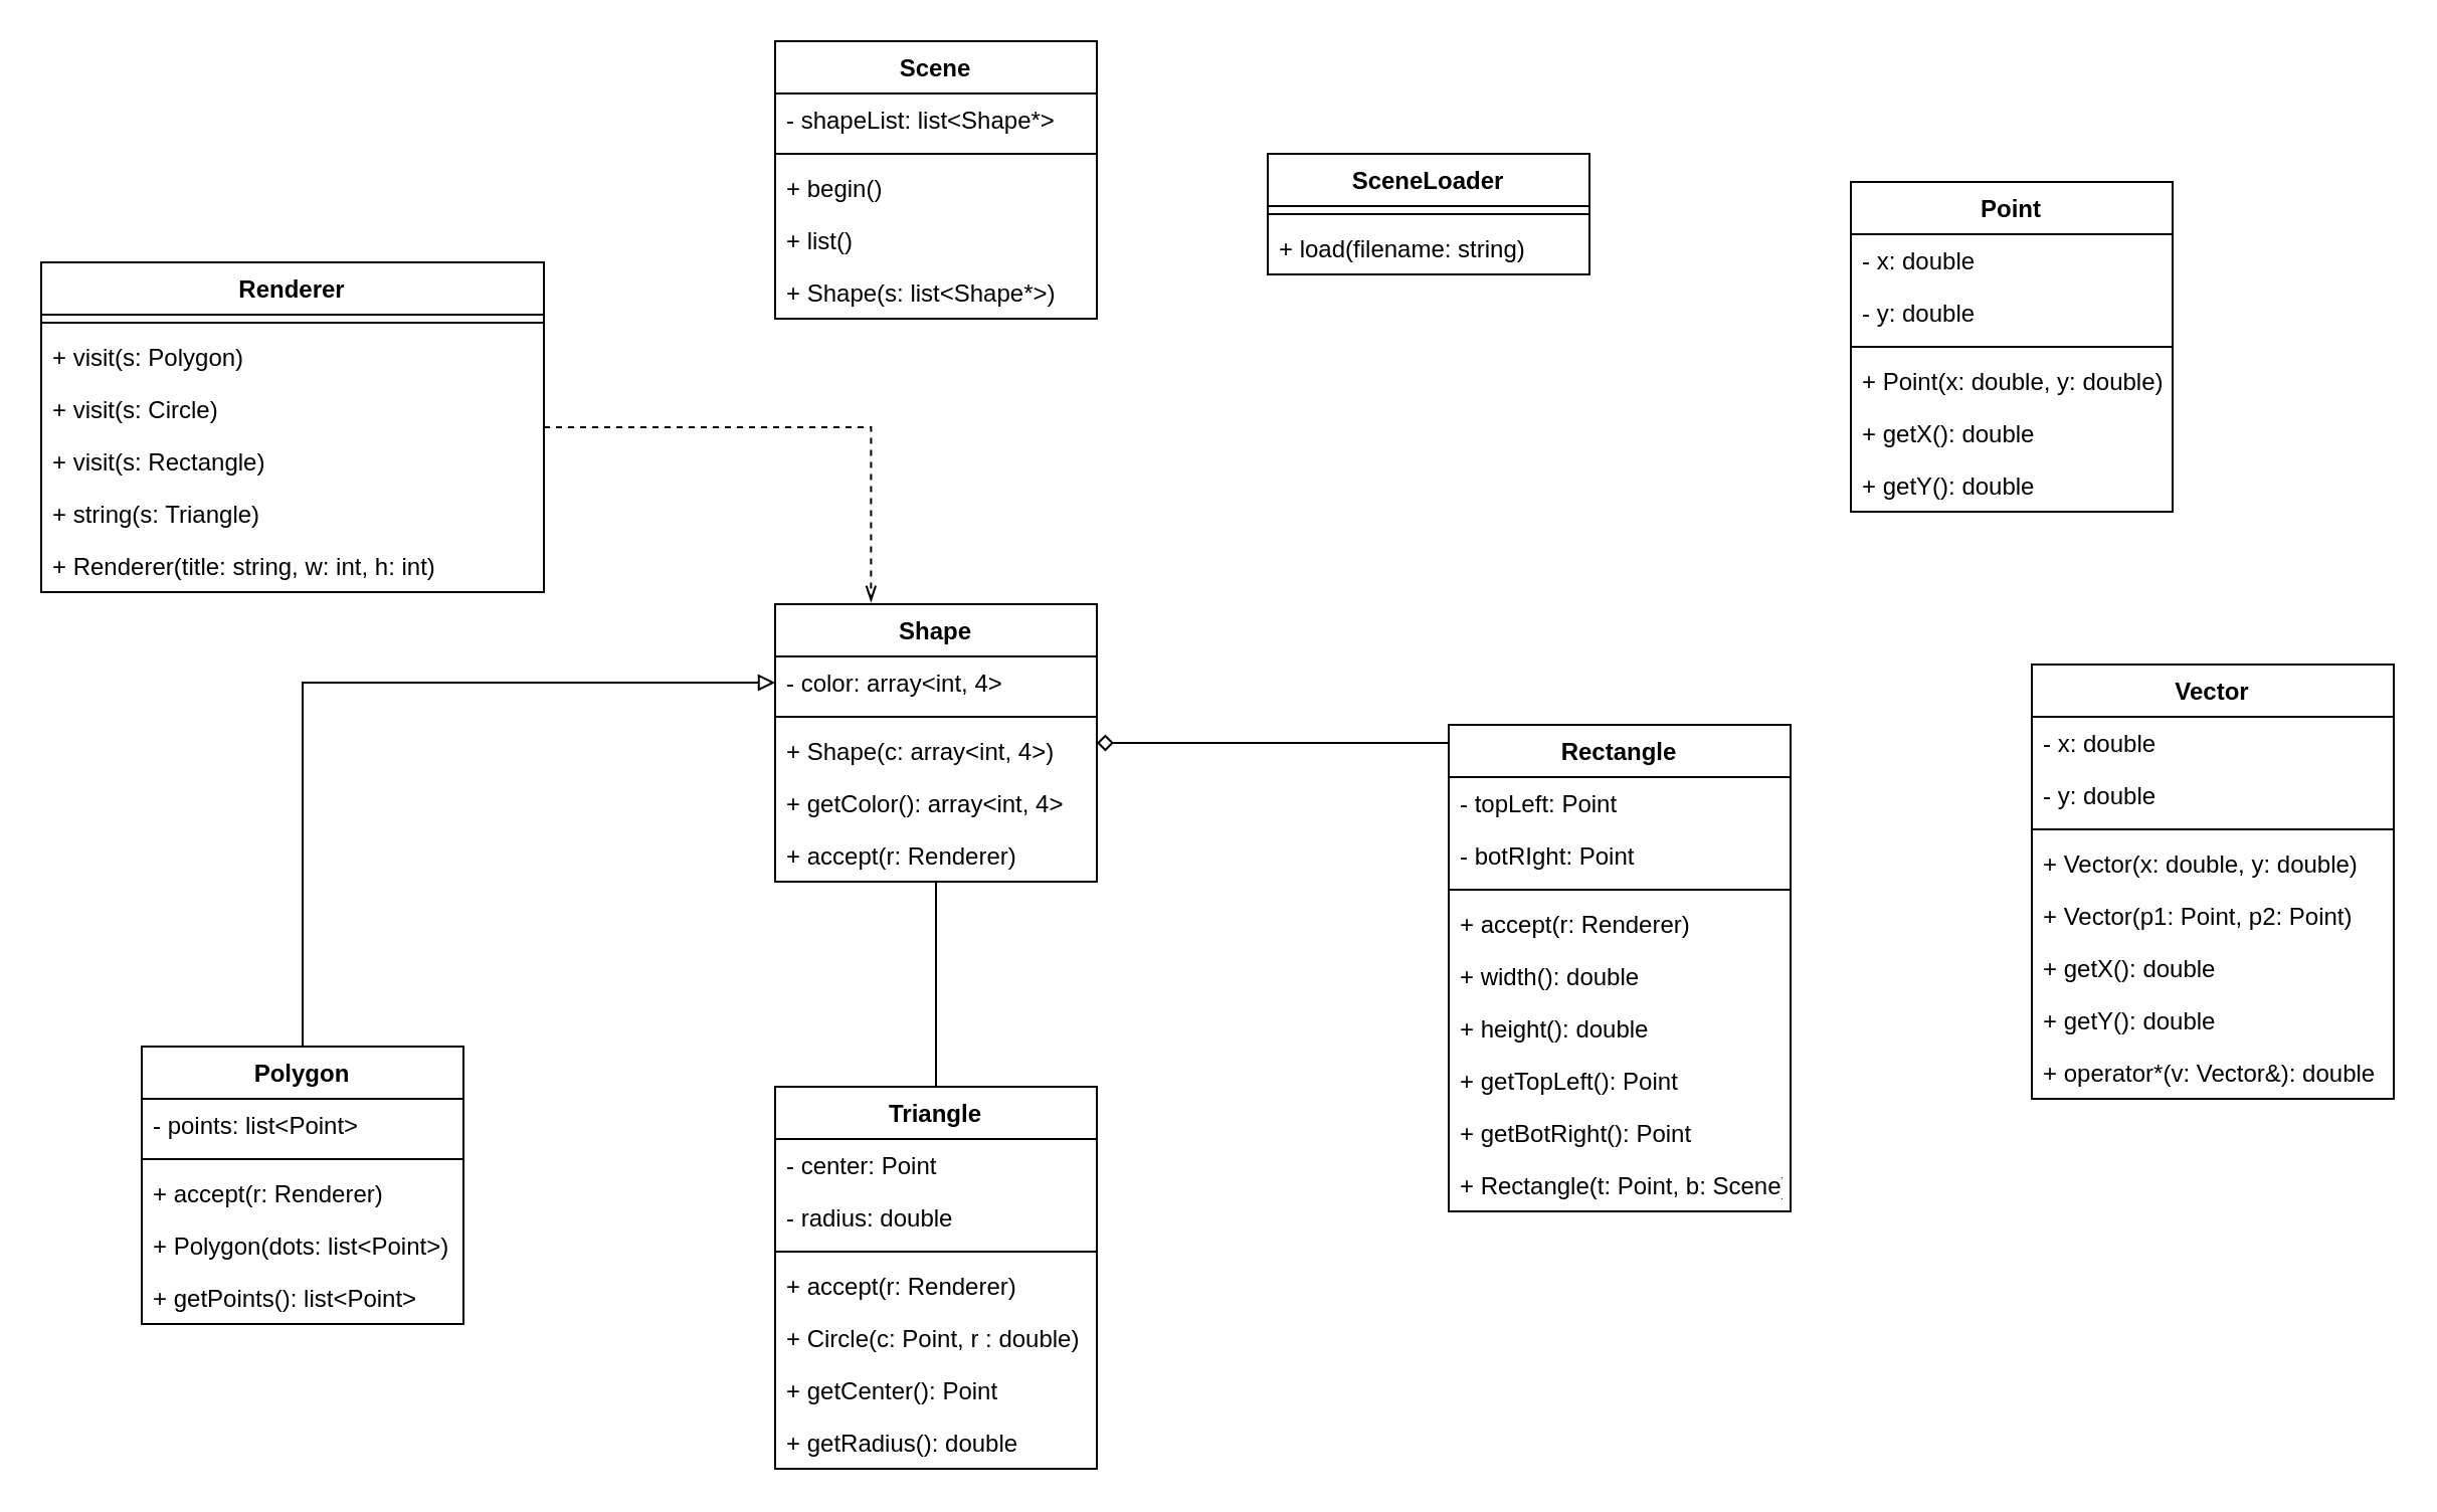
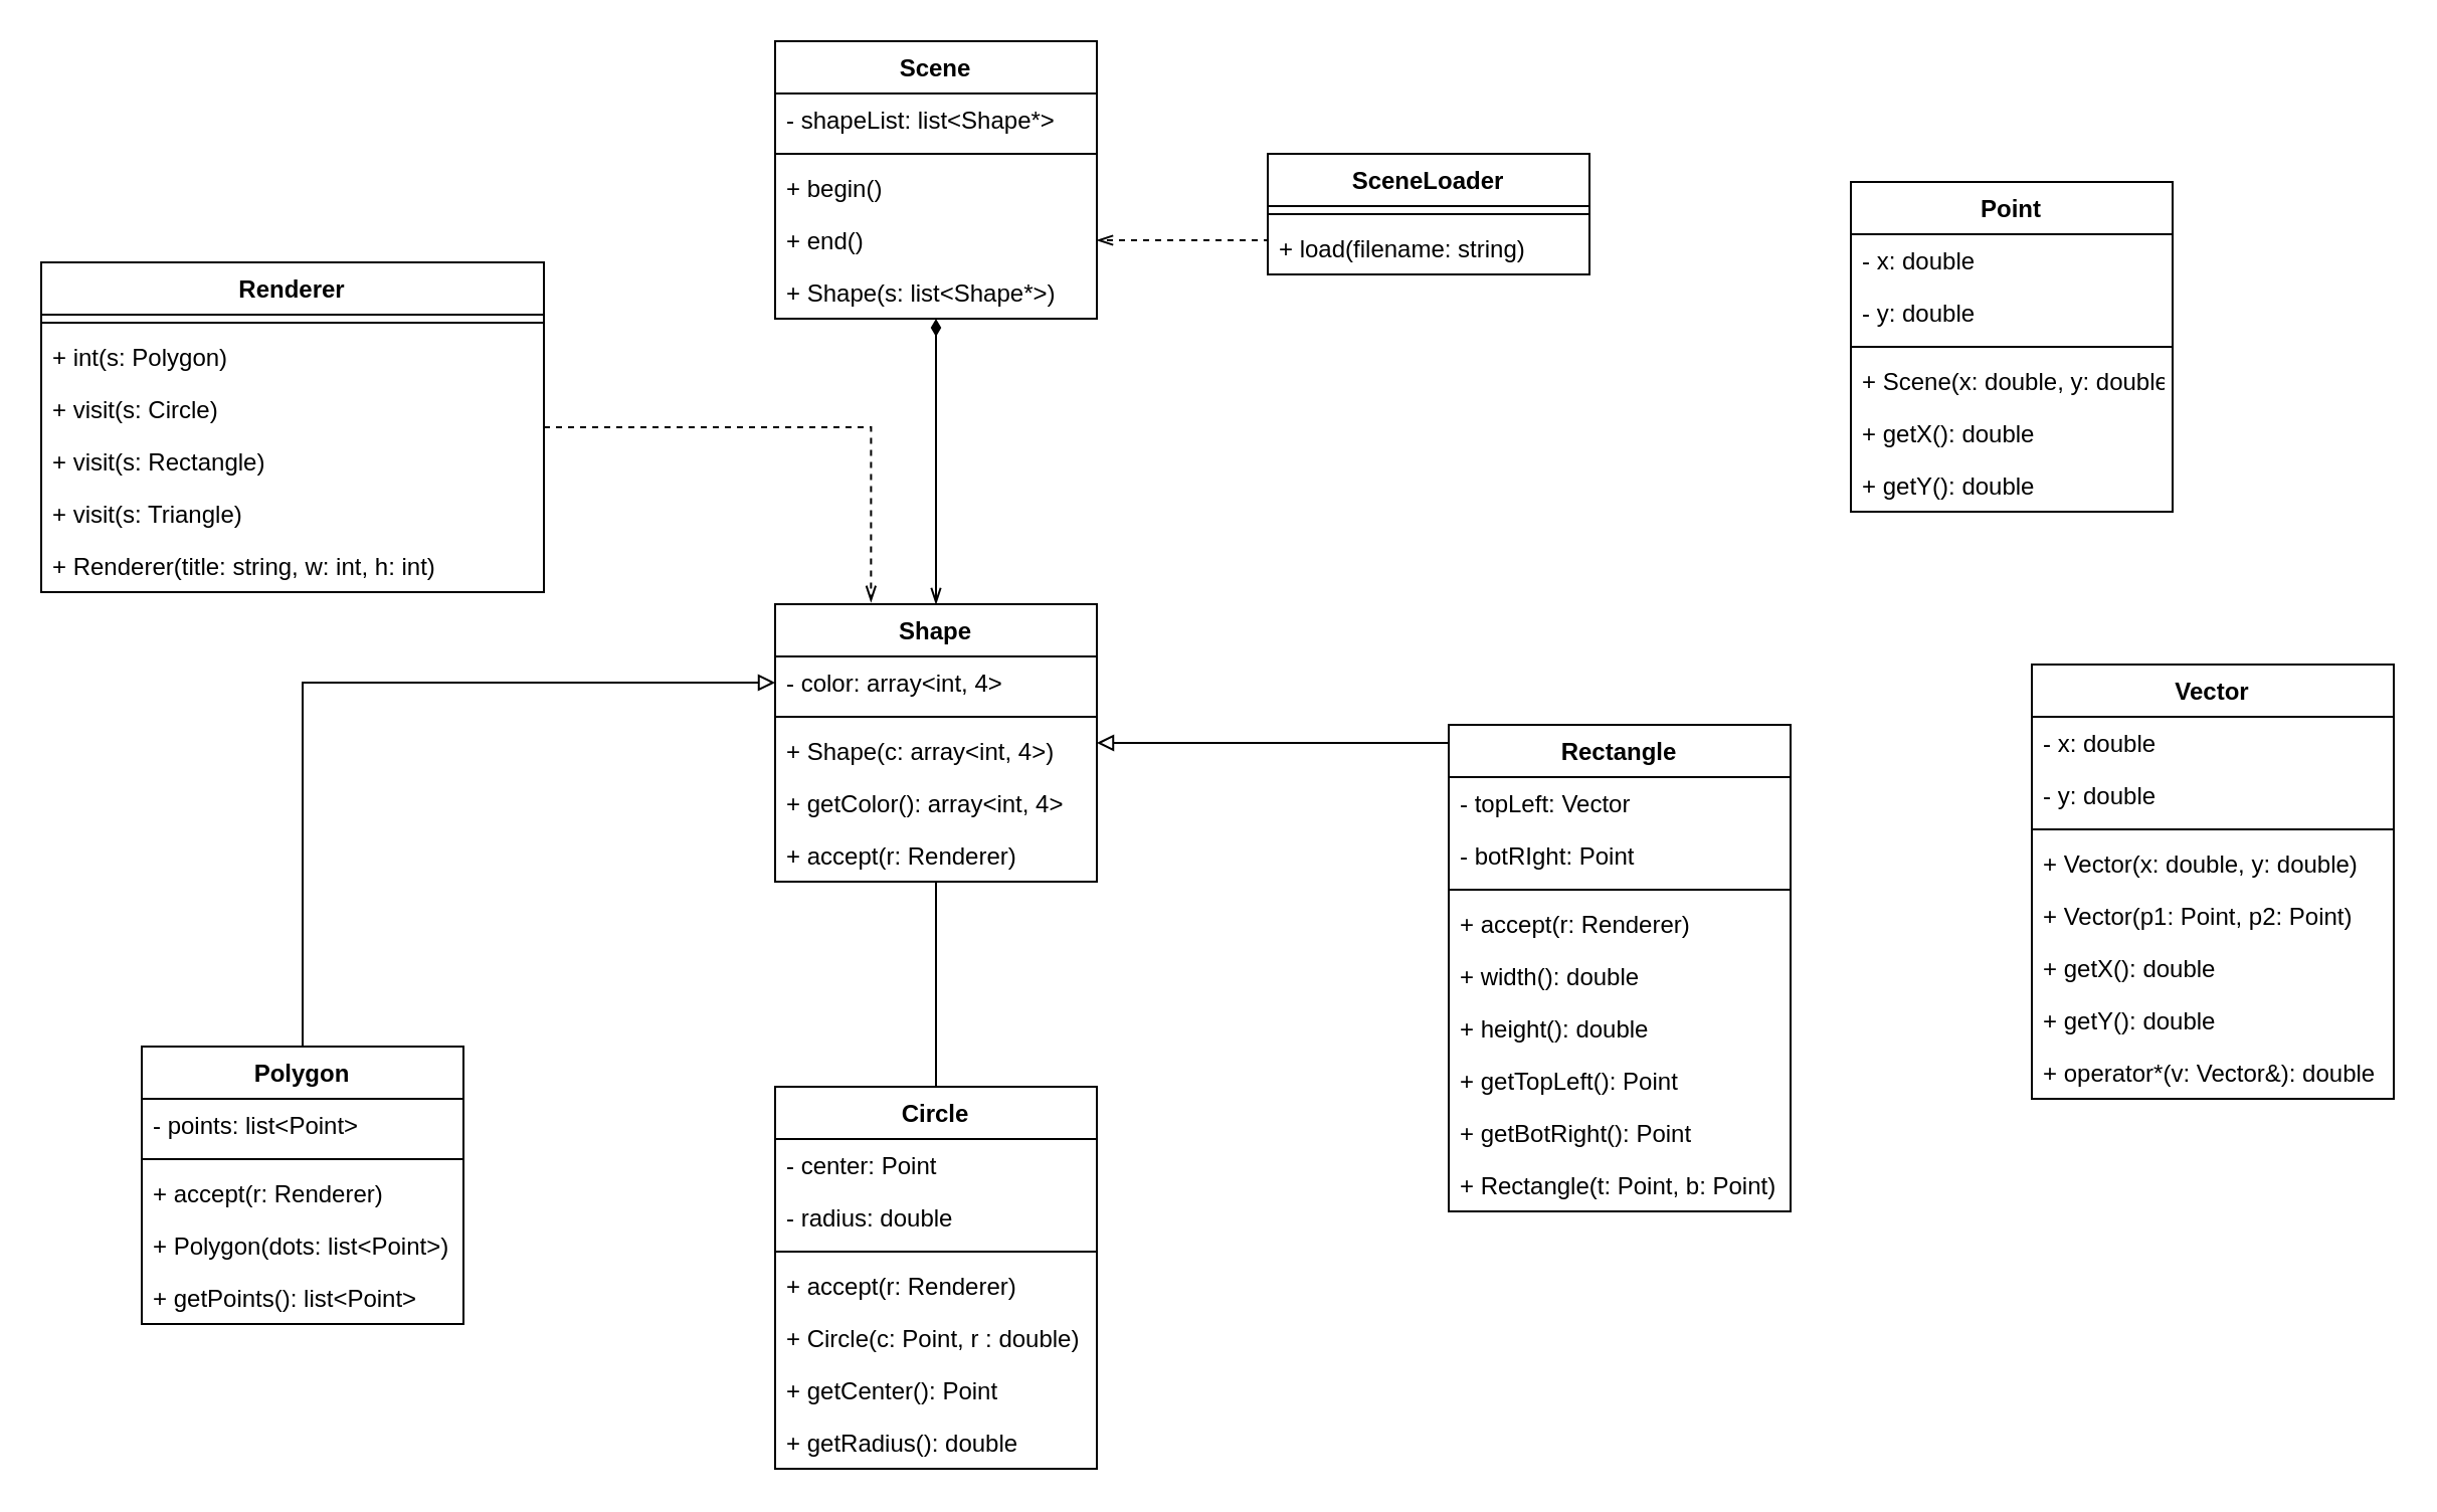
+ <mxCell id="42" style="edgeStyle=orthogonalEdgeStyle;rounded=0;orthogonalLoop=1;jettySize=auto;html=1;exitX=0;exitY=0.5;exitDx=0;exitDy=0;startArrow=none;startFill=0;endArrow=openThin;endFill=0;dashed=1;" parent="1" source="43" target="36" edge="1"><mxGeometry relative="1" as="geometry"><Array as="points"><mxPoint x="580" y="119" /><mxPoint x="580" y="119" /></Array></mxGeometry></mxCell>
- <mxCell id="40" value="+ list()" style="text;strokeColor=none;fillColor=none;align=left;verticalAlign=top;spacingLeft=4;spacingRight=4;overflow=hidden;rotatable=0;points=[[0,0.5],[1,0.5]];portConstraint=eastwest;" parent="36" vertex="1"><mxGeometry y="86" width="160" height="26" as="geometry" /></mxCell>
+ <mxCell id="40" value="+ end()" style="text;strokeColor=none;fillColor=none;align=left;verticalAlign=top;spacingLeft=4;spacingRight=4;overflow=hidden;rotatable=0;points=[[0,0.5],[1,0.5]];portConstraint=eastwest;" parent="36" vertex="1"><mxGeometry y="86" width="160" height="26" as="geometry" /></mxCell>
- <mxCell id="49" value="+ visit(s: Polygon)" style="text;strokeColor=none;fillColor=none;align=left;verticalAlign=top;spacingLeft=4;spacingRight=4;overflow=hidden;rotatable=0;points=[[0,0.5],[1,0.5]];portConstraint=eastwest;" parent="47" vertex="1"><mxGeometry y="34" width="250" height="26" as="geometry" /></mxCell>
+ <mxCell id="49" value="+ int(s: Polygon)" style="text;strokeColor=none;fillColor=none;align=left;verticalAlign=top;spacingLeft=4;spacingRight=4;overflow=hidden;rotatable=0;points=[[0,0.5],[1,0.5]];portConstraint=eastwest;" parent="47" vertex="1"><mxGeometry y="34" width="250" height="26" as="geometry" /></mxCell>
- <mxCell id="58" value="+ Point(x: double, y: double)" style="text;strokeColor=none;fillColor=none;align=left;verticalAlign=top;spacingLeft=4;spacingRight=4;overflow=hidden;rotatable=0;points=[[0,0.5],[1,0.5]];portConstraint=eastwest;" parent="54" vertex="1"><mxGeometry y="86" width="160" height="26" as="geometry" /></mxCell>
+ <mxCell id="58" value="+ Scene(x: double, y: double)" style="text;strokeColor=none;fillColor=none;align=left;verticalAlign=top;spacingLeft=4;spacingRight=4;overflow=hidden;rotatable=0;points=[[0,0.5],[1,0.5]];portConstraint=eastwest;" parent="54" vertex="1"><mxGeometry y="86" width="160" height="26" as="geometry" /></mxCell>
+ <mxCell id="35" style="edgeStyle=orthogonalEdgeStyle;rounded=0;orthogonalLoop=1;jettySize=auto;html=1;entryX=0.5;entryY=0;entryDx=0;entryDy=0;endArrow=openThin;endFill=0;startArrow=diamondThin;startFill=1;" parent="1" source="36" target="2" edge="1"><mxGeometry relative="1" as="geometry" /></mxCell>
- <mxCell id="52" value="+ string(s: Triangle)" style="text;strokeColor=none;fillColor=none;align=left;verticalAlign=top;spacingLeft=4;spacingRight=4;overflow=hidden;rotatable=0;points=[[0,0.5],[1,0.5]];portConstraint=eastwest;" parent="47" vertex="1"><mxGeometry y="112" width="250" height="26" as="geometry" /></mxCell>
+ <mxCell id="52" value="+ visit(s: Triangle)" style="text;strokeColor=none;fillColor=none;align=left;verticalAlign=top;spacingLeft=4;spacingRight=4;overflow=hidden;rotatable=0;points=[[0,0.5],[1,0.5]];portConstraint=eastwest;" parent="47" vertex="1"><mxGeometry y="112" width="250" height="26" as="geometry" /></mxCell>
- <mxCell id="8" style="edgeStyle=orthogonalEdgeStyle;rounded=0;orthogonalLoop=1;jettySize=auto;html=1;exitX=0.5;exitY=0;exitDx=0;exitDy=0;endArrow=diamond;endFill=0;" parent="1" source="9" target="2" edge="1"><mxGeometry relative="1" as="geometry"><Array as="points"><mxPoint x="800" y="369" /></Array></mxGeometry></mxCell>
+ <mxCell id="8" style="edgeStyle=orthogonalEdgeStyle;rounded=0;orthogonalLoop=1;jettySize=auto;html=1;exitX=0.5;exitY=0;exitDx=0;exitDy=0;endArrow=block;endFill=0;" parent="1" source="9" target="2" edge="1"><mxGeometry relative="1" as="geometry"><Array as="points"><mxPoint x="800" y="369" /></Array></mxGeometry></mxCell>
- <mxCell id="10" value="- topLeft: Point" style="text;strokeColor=none;fillColor=none;align=left;verticalAlign=top;spacingLeft=4;spacingRight=4;overflow=hidden;rotatable=0;points=[[0,0.5],[1,0.5]];portConstraint=eastwest;" parent="9" vertex="1"><mxGeometry y="26" width="170" height="26" as="geometry" /></mxCell>
+ <mxCell id="10" value="- topLeft: Vector" style="text;strokeColor=none;fillColor=none;align=left;verticalAlign=top;spacingLeft=4;spacingRight=4;overflow=hidden;rotatable=0;points=[[0,0.5],[1,0.5]];portConstraint=eastwest;" parent="9" vertex="1"><mxGeometry y="26" width="170" height="26" as="geometry" /></mxCell>
- <mxCell id="20" value="Triangle" style="swimlane;fontStyle=1;align=center;verticalAlign=top;childLayout=stackLayout;horizontal=1;startSize=26;horizontalStack=0;resizeParent=1;resizeParentMax=0;resizeLast=0;collapsible=1;marginBottom=0;" parent="1" vertex="1"><mxGeometry x="385" y="540" width="160" height="190" as="geometry" /></mxCell>
+ <mxCell id="20" value="Circle" style="swimlane;fontStyle=1;align=center;verticalAlign=top;childLayout=stackLayout;horizontal=1;startSize=26;horizontalStack=0;resizeParent=1;resizeParentMax=0;resizeLast=0;collapsible=1;marginBottom=0;" parent="1" vertex="1"><mxGeometry x="385" y="540" width="160" height="190" as="geometry" /></mxCell>
- <mxCell id="18" value="+ Rectangle(t: Point, b: Scene)" style="text;strokeColor=none;fillColor=none;align=left;verticalAlign=top;spacingLeft=4;spacingRight=4;overflow=hidden;rotatable=0;points=[[0,0.5],[1,0.5]];portConstraint=eastwest;" parent="9" vertex="1"><mxGeometry y="216" width="170" height="26" as="geometry" /></mxCell>
+ <mxCell id="18" value="+ Rectangle(t: Point, b: Point)" style="text;strokeColor=none;fillColor=none;align=left;verticalAlign=top;spacingLeft=4;spacingRight=4;overflow=hidden;rotatable=0;points=[[0,0.5],[1,0.5]];portConstraint=eastwest;" parent="9" vertex="1"><mxGeometry y="216" width="170" height="26" as="geometry" /></mxCell>
